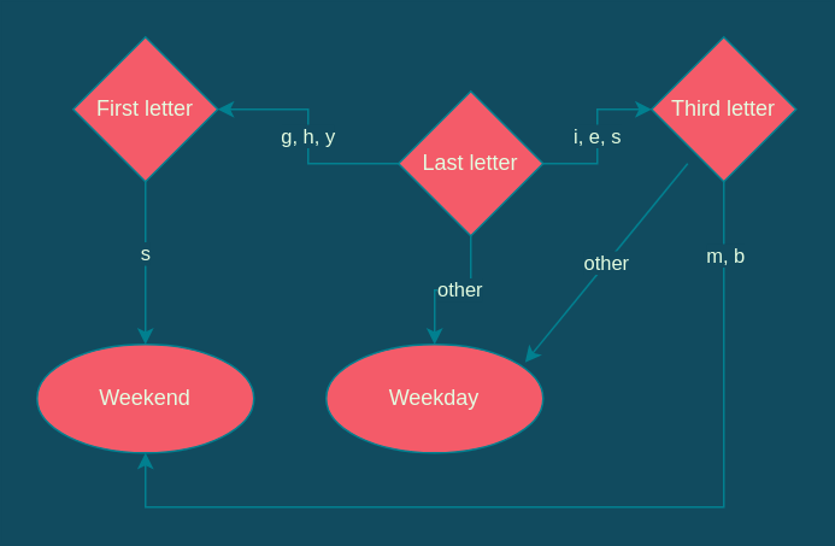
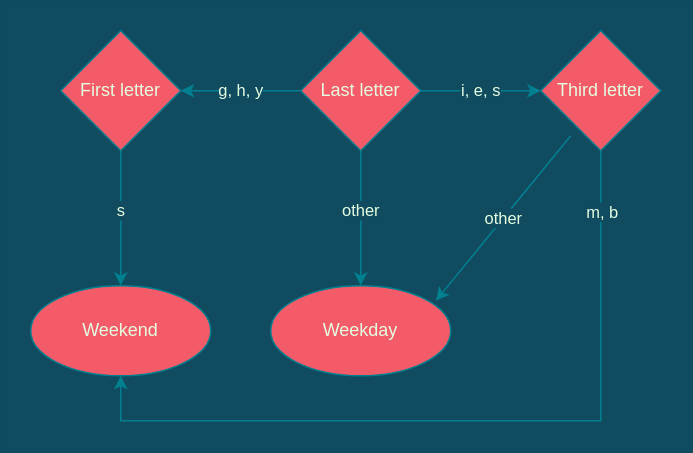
- <mxCell id="5" value="Last letter" style="rhombus;whiteSpace=wrap;html=1;fillColor=#F45B69;strokeColor=#028090;fontColor=#E4FDE1;" vertex="1" parent="1"><mxGeometry x="220" y="50" width="80" height="80" as="geometry" /></mxCell>
+ <mxCell id="5" value="Last letter" style="rhombus;whiteSpace=wrap;html=1;fillColor=#F45B69;strokeColor=#028090;fontColor=#E4FDE1;" vertex="1" parent="1"><mxGeometry x="200" y="20" width="80" height="80" as="geometry" /></mxCell>
